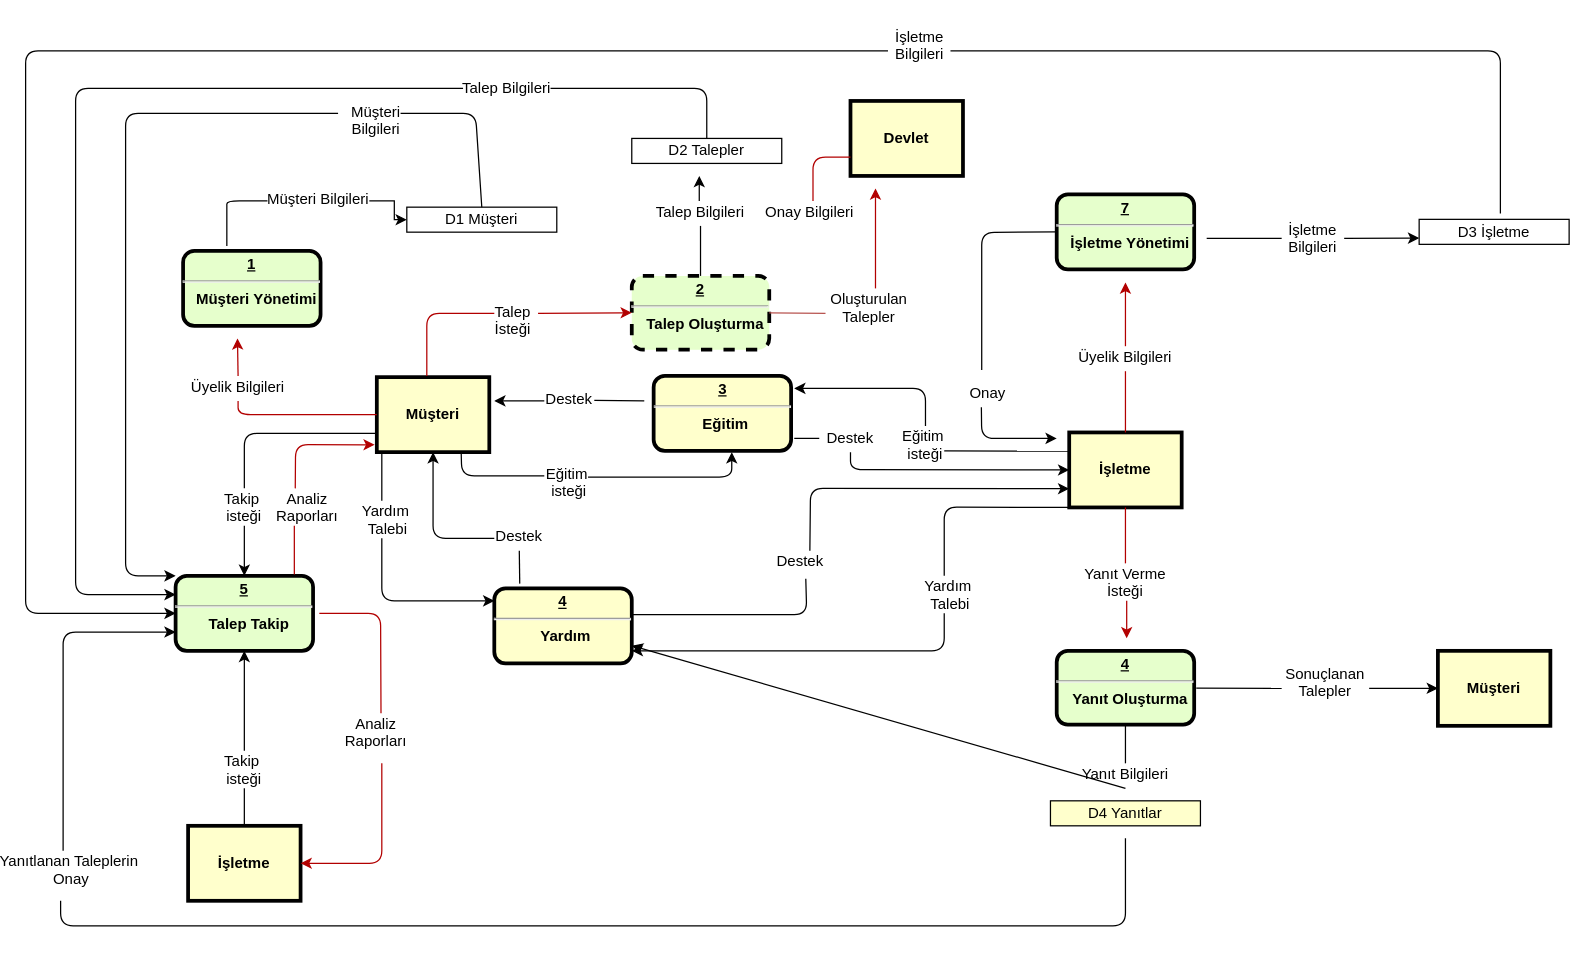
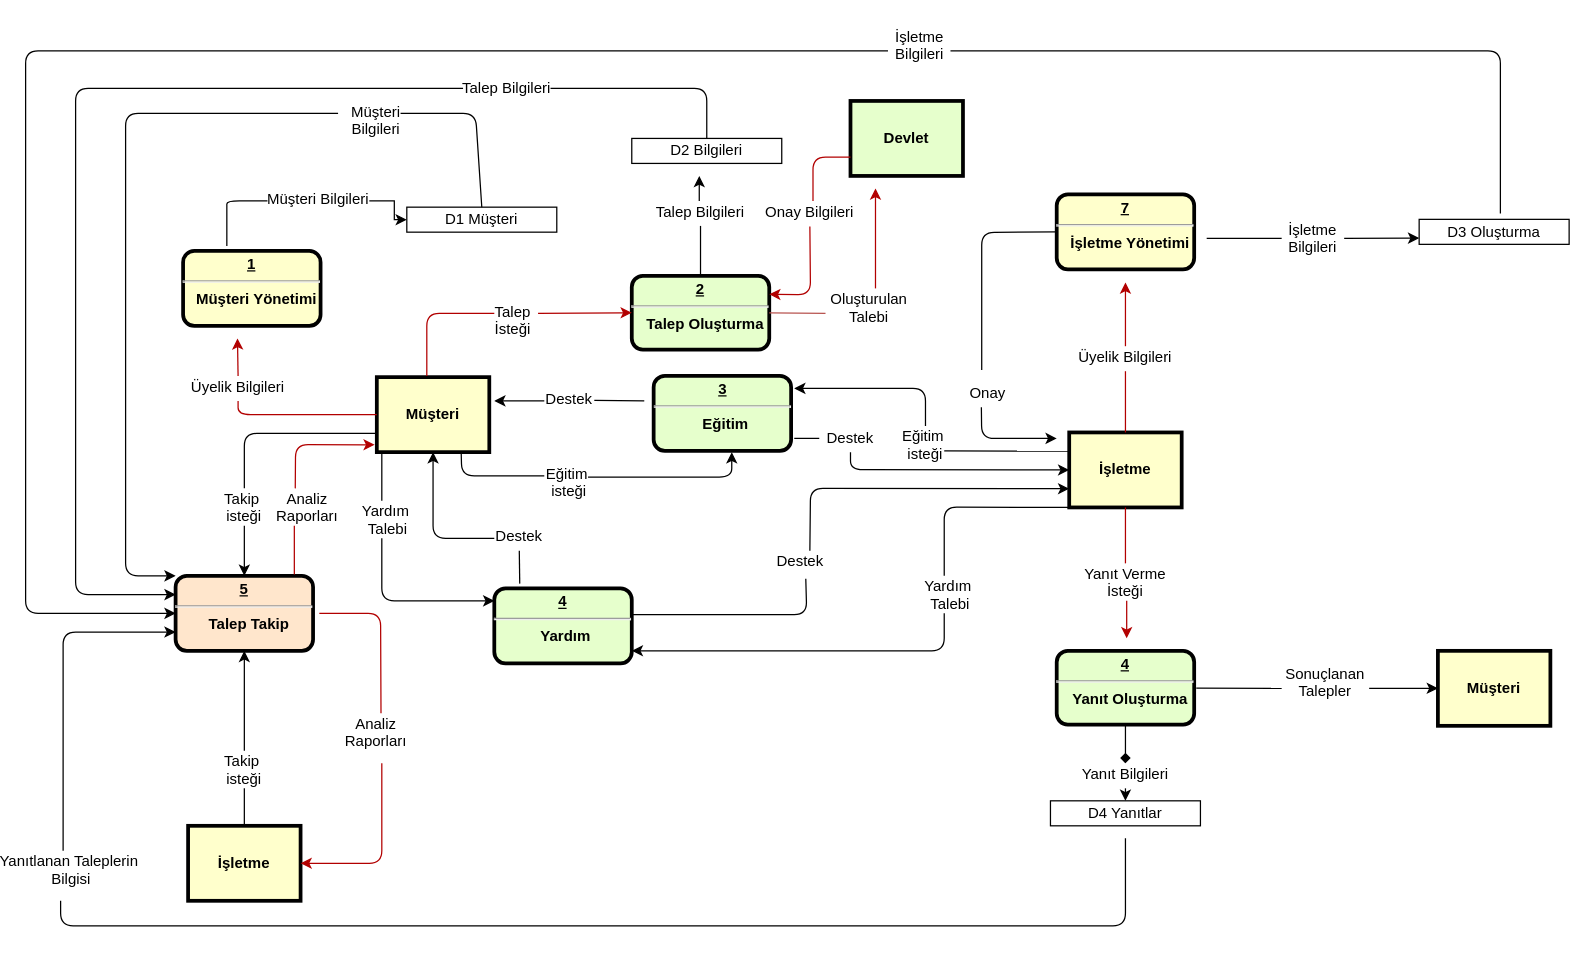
- <mxCell id="96" value="Devlet" style="whiteSpace=wrap;align=center;verticalAlign=middle;fontStyle=1;strokeWidth=3;fillColor=#FFFFCC" parent="1" vertex="1"><mxGeometry x="680" y="80" width="90" height="60" as="geometry" /></mxCell>
+ <mxCell id="96" value="Devlet" style="whiteSpace=wrap;align=center;verticalAlign=middle;fontStyle=1;strokeWidth=3;fillColor=#e6ffcc;" parent="1" vertex="1"><mxGeometry x="680" y="80" width="90" height="60" as="geometry" /></mxCell>
- <mxCell id="19" value="D2 Talepler" style="whiteSpace=wrap;html=1;" parent="1" vertex="1"><mxGeometry x="505" y="110" width="120" height="20" as="geometry" /></mxCell>
+ <mxCell id="19" value="D2 Bilgileri" style="whiteSpace=wrap;html=1;" parent="1" vertex="1"><mxGeometry x="505" y="110" width="120" height="20" as="geometry" /></mxCell>
- <mxCell id="42" value="&lt;p style=&quot;margin: 0px ; margin-top: 4px ; text-align: center ; text-decoration: underline&quot;&gt;7&lt;/p&gt;&lt;hr&gt;&lt;p style=&quot;margin: 0px ; margin-left: 8px&quot;&gt;İşletme Yönetimi&lt;/p&gt;&lt;p style=&quot;margin: 0px ; margin-left: 8px&quot;&gt;&lt;br&gt;&lt;/p&gt;&lt;p style=&quot;margin: 0px ; margin-left: 8px&quot;&gt;&lt;br&gt;&lt;/p&gt;" style="verticalAlign=middle;align=center;overflow=fill;fontSize=12;fontFamily=Helvetica;html=1;rounded=1;fontStyle=1;strokeWidth=3;fillColor=#E6FFCC" parent="1" vertex="1"><mxGeometry x="845" y="154.75" width="110" height="60" as="geometry" /></mxCell>
+ <mxCell id="42" value="&lt;p style=&quot;margin: 0px ; margin-top: 4px ; text-align: center ; text-decoration: underline&quot;&gt;7&lt;/p&gt;&lt;hr&gt;&lt;p style=&quot;margin: 0px ; margin-left: 8px&quot;&gt;İşletme Yönetimi&lt;/p&gt;&lt;p style=&quot;margin: 0px ; margin-left: 8px&quot;&gt;&lt;br&gt;&lt;/p&gt;&lt;p style=&quot;margin: 0px ; margin-left: 8px&quot;&gt;&lt;br&gt;&lt;/p&gt;" style="verticalAlign=middle;align=center;overflow=fill;fontSize=12;fontFamily=Helvetica;html=1;rounded=1;fontStyle=1;strokeWidth=3;fillColor=#ffffcc;" parent="1" vertex="1"><mxGeometry x="845" y="154.75" width="110" height="60" as="geometry" /></mxCell>
- <mxCell id="51" value="D3 İşletme" style="whiteSpace=wrap;html=1;" parent="1" vertex="1"><mxGeometry x="1135" y="174.75" width="120" height="20" as="geometry" /></mxCell>
+ <mxCell id="51" value="D3 Oluşturma" style="whiteSpace=wrap;html=1;" parent="1" vertex="1"><mxGeometry x="1135" y="174.75" width="120" height="20" as="geometry" /></mxCell>
+ <mxCell id="99" value="" style="endArrow=classic;html=1;entryX=1;entryY=0.25;entryDx=0;entryDy=0;exitX=0.5;exitY=1;exitDx=0;exitDy=0;fillColor=#e51400;strokeColor=#B20000;" parent="1" source="97" target="4" edge="1"><mxGeometry width="50" height="50" relative="1" as="geometry"><mxPoint x="670" y="220" as="sourcePoint" /><mxPoint x="640" y="160" as="targetPoint" /><Array as="points"><mxPoint x="648" y="235" /></Array></mxGeometry></mxCell>
- <mxCell id="2" value="&lt;p style=&quot;margin: 0px ; margin-top: 4px ; text-align: center ; text-decoration: underline&quot;&gt;&lt;strong&gt;1&lt;/strong&gt;&lt;/p&gt;&lt;hr&gt;&lt;p style=&quot;margin: 0px ; margin-left: 8px&quot;&gt;Müşteri Yönetimi&lt;/p&gt;" style="verticalAlign=middle;align=center;overflow=fill;fontSize=12;fontFamily=Helvetica;html=1;rounded=1;fontStyle=1;strokeWidth=3;fillColor=#E6FFCC" parent="1" vertex="1"><mxGeometry x="146" y="200" width="110" height="60" as="geometry" /></mxCell>
+ <mxCell id="2" value="&lt;p style=&quot;margin: 0px ; margin-top: 4px ; text-align: center ; text-decoration: underline&quot;&gt;&lt;strong&gt;1&lt;/strong&gt;&lt;/p&gt;&lt;hr&gt;&lt;p style=&quot;margin: 0px ; margin-left: 8px&quot;&gt;Müşteri Yönetimi&lt;/p&gt;" style="verticalAlign=middle;align=center;overflow=fill;fontSize=12;fontFamily=Helvetica;html=1;rounded=1;fontStyle=1;strokeWidth=3;fillColor=#ffffcc;" parent="1" vertex="1"><mxGeometry x="146" y="200" width="110" height="60" as="geometry" /></mxCell>
- <mxCell id="100" value="Oluşturulan&#10;Talepler" style="text;spacingTop=-5;align=center" parent="1" vertex="1"><mxGeometry x="680" y="230" width="30" height="20" as="geometry" /></mxCell>
+ <mxCell id="100" value="Oluşturulan&#10;Talebi" style="text;spacingTop=-5;align=center" parent="1" vertex="1"><mxGeometry x="680" y="230" width="30" height="20" as="geometry" /></mxCell>
- <mxCell id="4" value="&lt;p style=&quot;margin: 0px ; margin-top: 4px ; text-align: center ; text-decoration: underline&quot;&gt;&lt;strong&gt;2&lt;/strong&gt;&lt;/p&gt;&lt;hr&gt;&lt;p style=&quot;margin: 0px ; margin-left: 8px&quot;&gt;Talep Oluşturma&lt;/p&gt;" style="verticalAlign=middle;align=center;overflow=fill;fontSize=12;fontFamily=Helvetica;html=1;rounded=1;fontStyle=1;strokeWidth=3;fillColor=#E6FFCC;dashed=1;" parent="1" vertex="1"><mxGeometry x="505" y="220" width="110" height="59" as="geometry" /></mxCell>
+ <mxCell id="4" value="&lt;p style=&quot;margin: 0px ; margin-top: 4px ; text-align: center ; text-decoration: underline&quot;&gt;&lt;strong&gt;2&lt;/strong&gt;&lt;/p&gt;&lt;hr&gt;&lt;p style=&quot;margin: 0px ; margin-left: 8px&quot;&gt;Talep Oluşturma&lt;/p&gt;" style="verticalAlign=middle;align=center;overflow=fill;fontSize=12;fontFamily=Helvetica;html=1;rounded=1;fontStyle=1;strokeWidth=3;fillColor=#E6FFCC" parent="1" vertex="1"><mxGeometry x="505" y="220" width="110" height="59" as="geometry" /></mxCell>
- <mxCell id="5" value="&lt;p style=&quot;margin: 0px ; margin-top: 4px ; text-align: center ; text-decoration: underline&quot;&gt;&lt;strong&gt;3&lt;/strong&gt;&lt;/p&gt;&lt;hr&gt;&lt;p style=&quot;margin: 0px ; margin-left: 8px&quot;&gt;Eğitim&amp;nbsp;&lt;/p&gt;&lt;p style=&quot;margin: 0px ; margin-left: 8px&quot;&gt;&lt;br&gt;&lt;/p&gt;" style="verticalAlign=middle;align=center;overflow=fill;fontSize=12;fontFamily=Helvetica;html=1;rounded=1;fontStyle=1;strokeWidth=3;fillColor=#ffffcc;" parent="1" vertex="1"><mxGeometry x="522.5" y="300" width="110" height="60" as="geometry" /></mxCell>
+ <mxCell id="5" value="&lt;p style=&quot;margin: 0px ; margin-top: 4px ; text-align: center ; text-decoration: underline&quot;&gt;&lt;strong&gt;3&lt;/strong&gt;&lt;/p&gt;&lt;hr&gt;&lt;p style=&quot;margin: 0px ; margin-left: 8px&quot;&gt;Eğitim&amp;nbsp;&lt;/p&gt;&lt;p style=&quot;margin: 0px ; margin-left: 8px&quot;&gt;&lt;br&gt;&lt;/p&gt;" style="verticalAlign=middle;align=center;overflow=fill;fontSize=12;fontFamily=Helvetica;html=1;rounded=1;fontStyle=1;strokeWidth=3;fillColor=#E6FFCC" parent="1" vertex="1"><mxGeometry x="522.5" y="300" width="110" height="60" as="geometry" /></mxCell>
- <mxCell id="6" value="&lt;p style=&quot;margin: 0px ; margin-top: 4px ; text-align: center ; text-decoration: underline&quot;&gt;5&lt;/p&gt;&lt;hr&gt;&lt;p style=&quot;margin: 0px ; margin-left: 8px&quot;&gt;Talep Takip&lt;/p&gt;&lt;p style=&quot;margin: 0px ; margin-left: 8px&quot;&gt;&lt;br&gt;&lt;/p&gt;" style="verticalAlign=middle;align=center;overflow=fill;fontSize=12;fontFamily=Helvetica;html=1;rounded=1;fontStyle=1;strokeWidth=3;fillColor=#E6FFCC" parent="1" vertex="1"><mxGeometry x="140" y="460" width="110" height="60" as="geometry" /></mxCell>
+ <mxCell id="6" value="&lt;p style=&quot;margin: 0px ; margin-top: 4px ; text-align: center ; text-decoration: underline&quot;&gt;5&lt;/p&gt;&lt;hr&gt;&lt;p style=&quot;margin: 0px ; margin-left: 8px&quot;&gt;Talep Takip&lt;/p&gt;&lt;p style=&quot;margin: 0px ; margin-left: 8px&quot;&gt;&lt;br&gt;&lt;/p&gt;" style="verticalAlign=middle;align=center;overflow=fill;fontSize=12;fontFamily=Helvetica;html=1;rounded=1;fontStyle=1;strokeWidth=3;fillColor=#ffe6cc;" parent="1" vertex="1"><mxGeometry x="140" y="460" width="110" height="60" as="geometry" /></mxCell>
- <mxCell id="31" value="&lt;p style=&quot;margin: 0px ; margin-top: 4px ; text-align: center ; text-decoration: underline&quot;&gt;4&lt;/p&gt;&lt;hr&gt;&lt;p style=&quot;margin: 0px ; margin-left: 8px&quot;&gt;Yardım&amp;nbsp;&lt;/p&gt;&lt;p style=&quot;margin: 0px ; margin-left: 8px&quot;&gt;&lt;br&gt;&lt;/p&gt;" style="verticalAlign=middle;align=center;overflow=fill;fontSize=12;fontFamily=Helvetica;html=1;rounded=1;fontStyle=1;strokeWidth=3;fillColor=#ffffcc;" parent="1" vertex="1"><mxGeometry x="395" y="470" width="110" height="60" as="geometry" /></mxCell>
+ <mxCell id="31" value="&lt;p style=&quot;margin: 0px ; margin-top: 4px ; text-align: center ; text-decoration: underline&quot;&gt;4&lt;/p&gt;&lt;hr&gt;&lt;p style=&quot;margin: 0px ; margin-left: 8px&quot;&gt;Yardım&amp;nbsp;&lt;/p&gt;&lt;p style=&quot;margin: 0px ; margin-left: 8px&quot;&gt;&lt;br&gt;&lt;/p&gt;" style="verticalAlign=middle;align=center;overflow=fill;fontSize=12;fontFamily=Helvetica;html=1;rounded=1;fontStyle=1;strokeWidth=3;fillColor=#E6FFCC" parent="1" vertex="1"><mxGeometry x="395" y="470" width="110" height="60" as="geometry" /></mxCell>
- <mxCell id="94" value="" style="endArrow=classic;html=1;exitX=0.5;exitY=1;exitDx=0;exitDy=0;" parent="1" source="93" target="31" edge="1"><mxGeometry width="50" height="50" relative="1" as="geometry"><mxPoint x="600" y="530" as="sourcePoint" /><mxPoint x="650" y="480" as="targetPoint" /></mxGeometry></mxCell>
+ <mxCell id="94" value="" style="endArrow=classic;html=1;exitX=0.5;exitY=1;exitDx=0;exitDy=0;entryX=0.5;entryY=0;entryDx=0;entryDy=0;" parent="1" source="93" target="72" edge="1"><mxGeometry width="50" height="50" relative="1" as="geometry"><mxPoint x="600" y="530" as="sourcePoint" /><mxPoint x="650" y="480" as="targetPoint" /></mxGeometry></mxCell>
- <mxCell id="95" value="" style="endArrow=none;html=1;exitX=0.5;exitY=1;exitDx=0;exitDy=0;entryX=0.5;entryY=0;entryDx=0;entryDy=0;" parent="1" source="40" target="93" edge="1"><mxGeometry width="50" height="50" relative="1" as="geometry"><mxPoint x="600" y="530" as="sourcePoint" /><mxPoint x="900" y="600" as="targetPoint" /></mxGeometry></mxCell>
+ <mxCell id="95" value="" style="endArrow=diamond;html=1;exitX=0.5;exitY=1;exitDx=0;exitDy=0;entryX=0.5;entryY=0;entryDx=0;entryDy=0;" parent="1" source="40" target="93" edge="1"><mxGeometry width="50" height="50" relative="1" as="geometry"><mxPoint x="600" y="530" as="sourcePoint" /><mxPoint x="900" y="600" as="targetPoint" /></mxGeometry></mxCell>
- <mxCell id="72" value="D4 Yanıtlar" style="whiteSpace=wrap;html=1;fillColor=#ffffcc;" parent="1" vertex="1"><mxGeometry x="840" y="640" width="120" height="20" as="geometry" /></mxCell>
+ <mxCell id="72" value="D4 Yanıtlar" style="whiteSpace=wrap;html=1;" parent="1" vertex="1"><mxGeometry x="840" y="640" width="120" height="20" as="geometry" /></mxCell>
- <mxCell id="87" value="Yanıtlanan Taleplerin&#10; Onay" style="text;spacingTop=-5;align=center" parent="1" vertex="1"><mxGeometry x="40" y="680" width="30" height="20" as="geometry" /></mxCell>
+ <mxCell id="87" value="Yanıtlanan Taleplerin&#10; Bilgisi" style="text;spacingTop=-5;align=center" parent="1" vertex="1"><mxGeometry x="40" y="680" width="30" height="20" as="geometry" /></mxCell>
